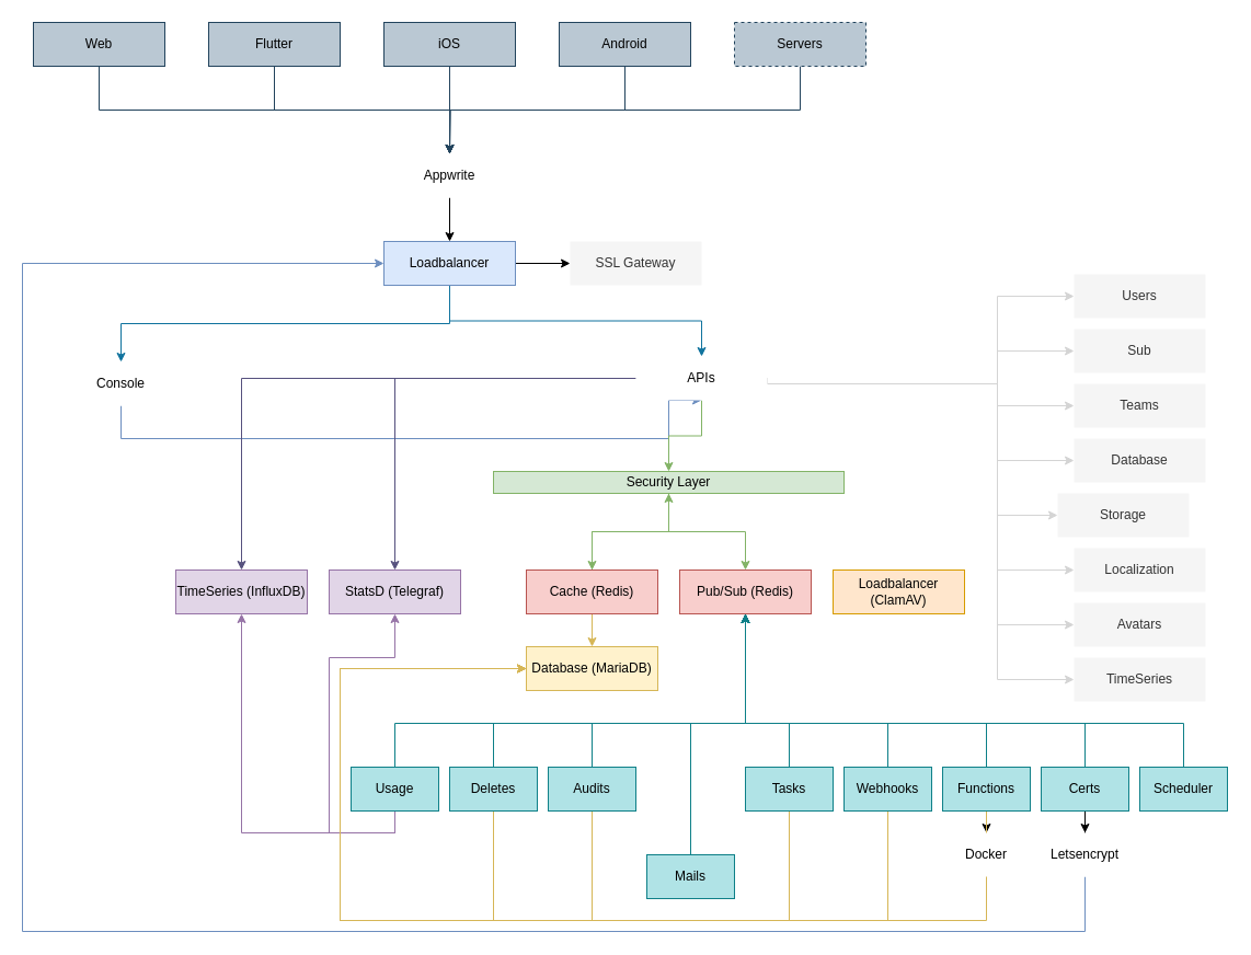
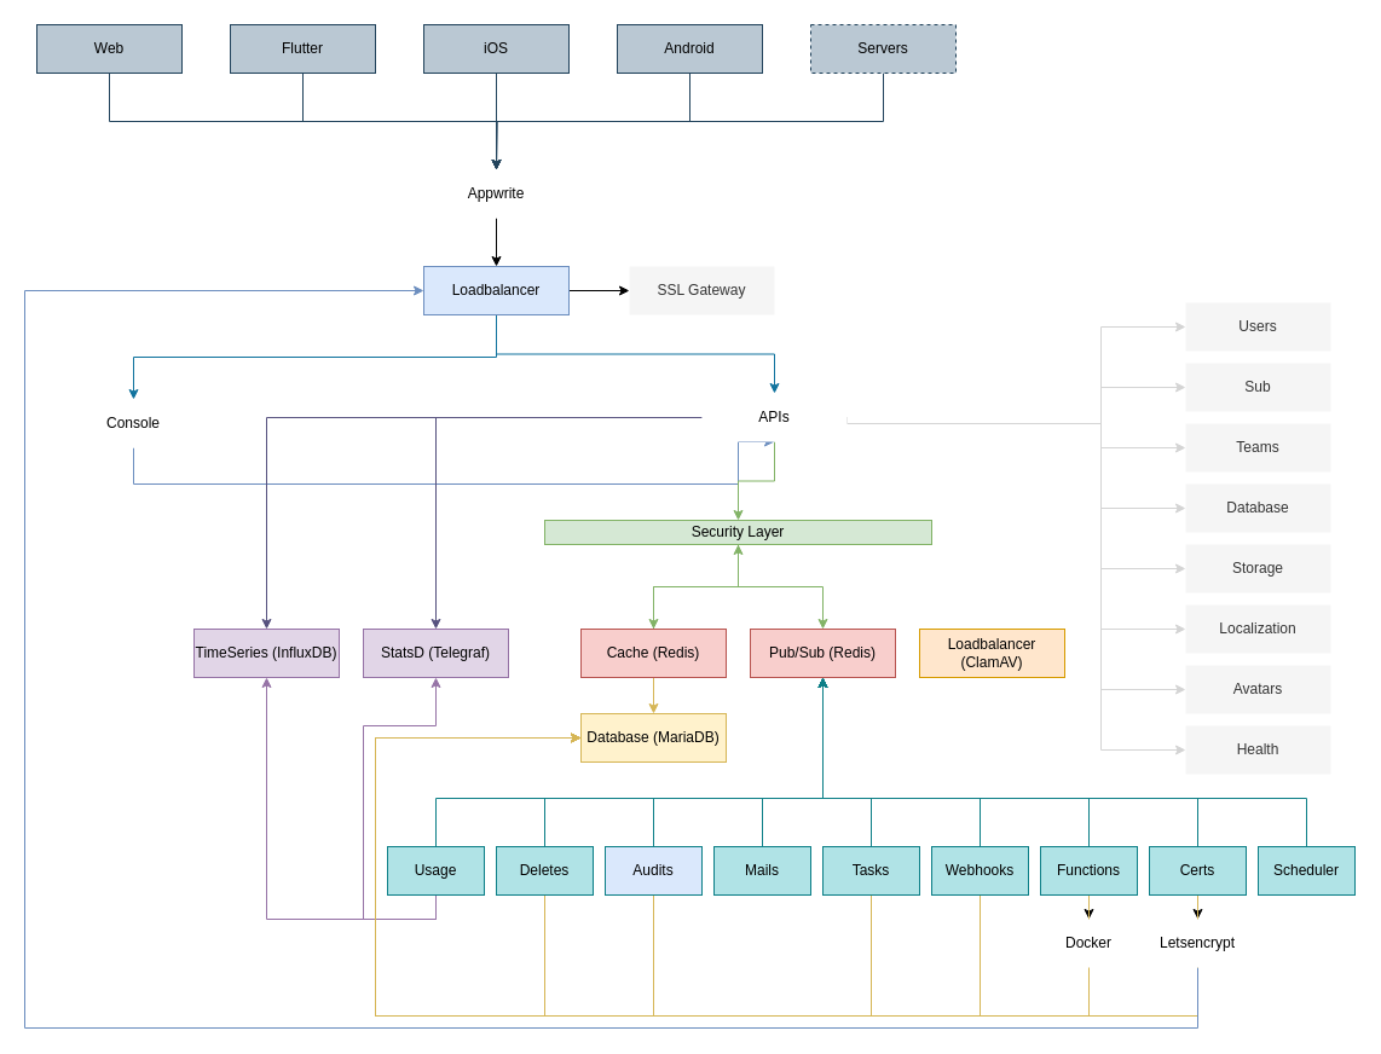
- <mxCell id="41" value="Storage" style="rounded=0;whiteSpace=wrap;html=1;strokeColor=none;fillColor=#f5f5f5;fontColor=#333333;" parent="1" vertex="1"><mxGeometry x="965" y="450" width="120" height="40" as="geometry" /></mxCell>
+ <mxCell id="41" value="Storage" style="rounded=0;whiteSpace=wrap;html=1;strokeColor=none;fillColor=#f5f5f5;fontColor=#333333;" parent="1" vertex="1"><mxGeometry x="980" y="450" width="120" height="40" as="geometry" /></mxCell>
- <mxCell id="44" value="TimeSeries" style="rounded=0;whiteSpace=wrap;html=1;strokeColor=none;fillColor=#f5f5f5;fontColor=#333333;" parent="1" vertex="1"><mxGeometry x="980" y="600" width="120" height="40" as="geometry" /></mxCell>
+ <mxCell id="44" value="Health" style="rounded=0;whiteSpace=wrap;html=1;strokeColor=none;fillColor=#f5f5f5;fontColor=#333333;" parent="1" vertex="1"><mxGeometry x="980" y="600" width="120" height="40" as="geometry" /></mxCell>
- <mxCell id="58" value="Audits" style="rounded=0;whiteSpace=wrap;html=1;strokeColor=#0e8088;fillColor=#b0e3e6;fontColor=#000000;labelBorderColor=none;" parent="1" vertex="1"><mxGeometry x="500" y="700" width="80" height="40" as="geometry" /></mxCell>
+ <mxCell id="58" value="Audits" style="rounded=0;whiteSpace=wrap;html=1;strokeColor=#0e8088;fillColor=#dae8fc;fontColor=#000000;labelBorderColor=none;" parent="1" vertex="1"><mxGeometry x="500" y="700" width="80" height="40" as="geometry" /></mxCell>
- <mxCell id="60" value="Mails" style="rounded=0;whiteSpace=wrap;html=1;strokeColor=#0e8088;fillColor=#b0e3e6;fontColor=#000000;labelBorderColor=none;" parent="1" vertex="1"><mxGeometry x="590" y="780" width="80" height="40" as="geometry" /></mxCell>
+ <mxCell id="60" value="Mails" style="rounded=0;whiteSpace=wrap;html=1;strokeColor=#0e8088;fillColor=#b0e3e6;fontColor=#000000;labelBorderColor=none;" parent="1" vertex="1"><mxGeometry x="590" y="700" width="80" height="40" as="geometry" /></mxCell>
+ <mxCell id="76" style="edgeStyle=orthogonalEdgeStyle;rounded=0;orthogonalLoop=1;jettySize=auto;html=1;exitX=0.5;exitY=1;exitDx=0;exitDy=0;entryX=0;entryY=0.5;entryDx=0;entryDy=0;fillColor=#fff2cc;strokeColor=#d6b656;" parent="1" source="78" target="36" edge="1"><mxGeometry relative="1" as="geometry"><Array as="points"><mxPoint x="990" y="840" /><mxPoint x="310" y="840" /><mxPoint x="310" y="610" /></Array></mxGeometry></mxCell>
